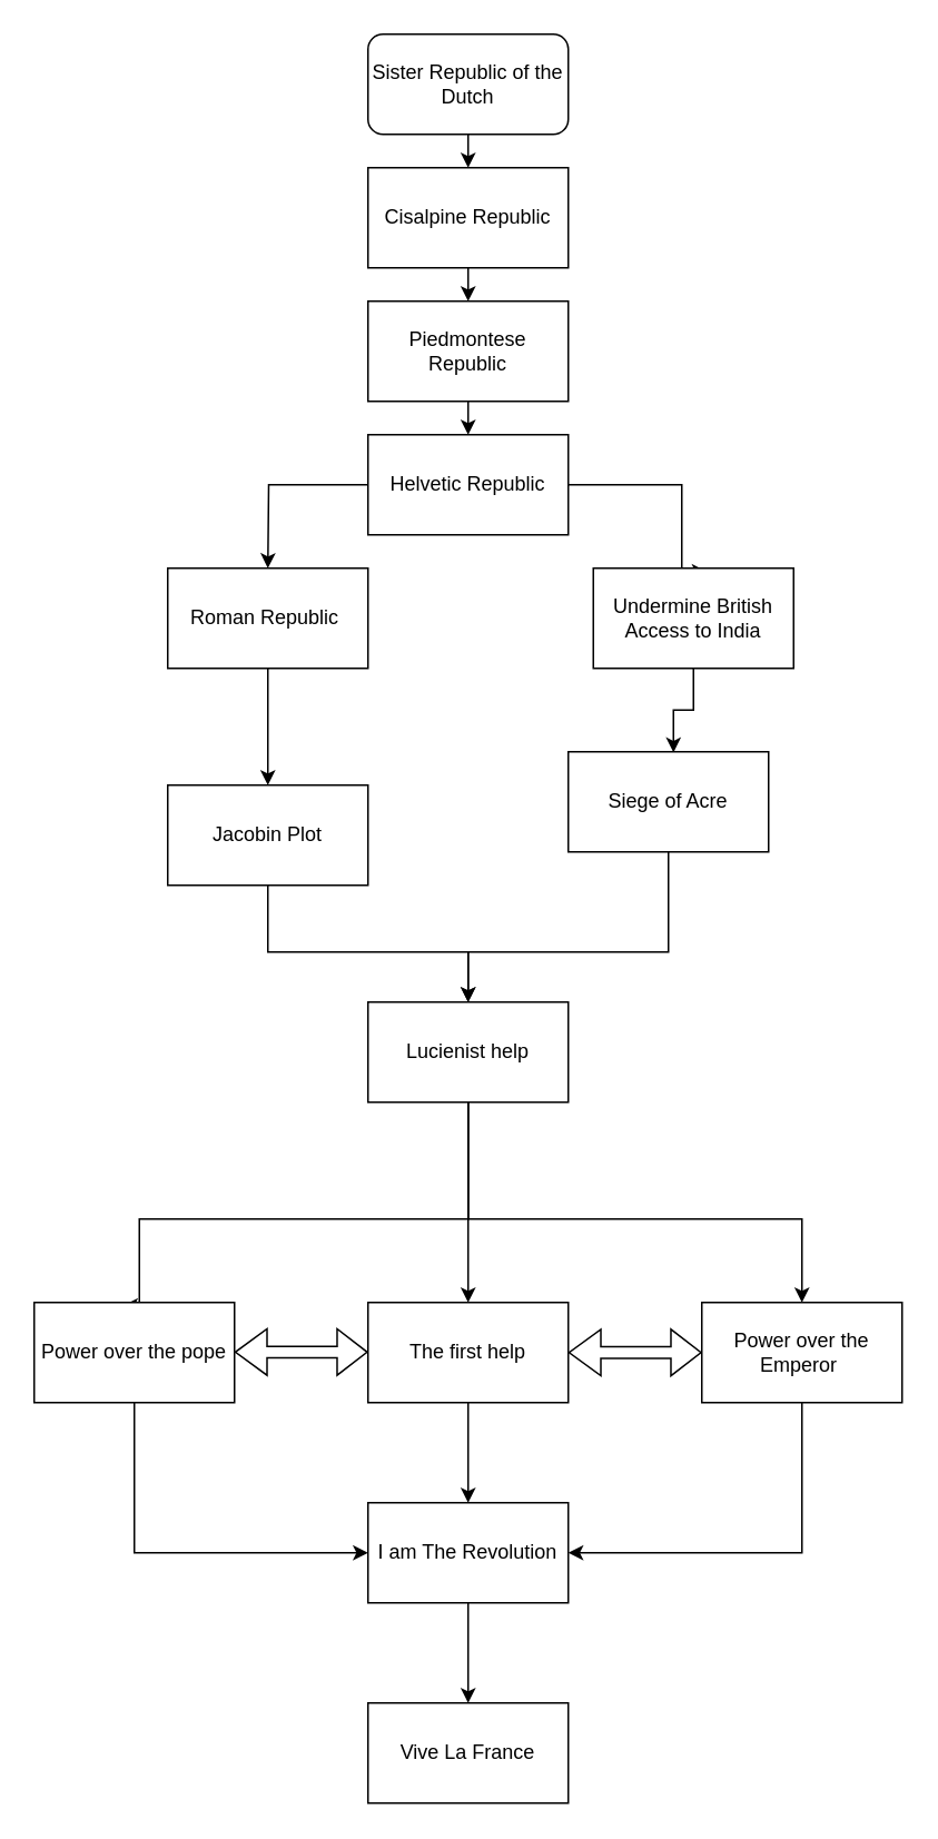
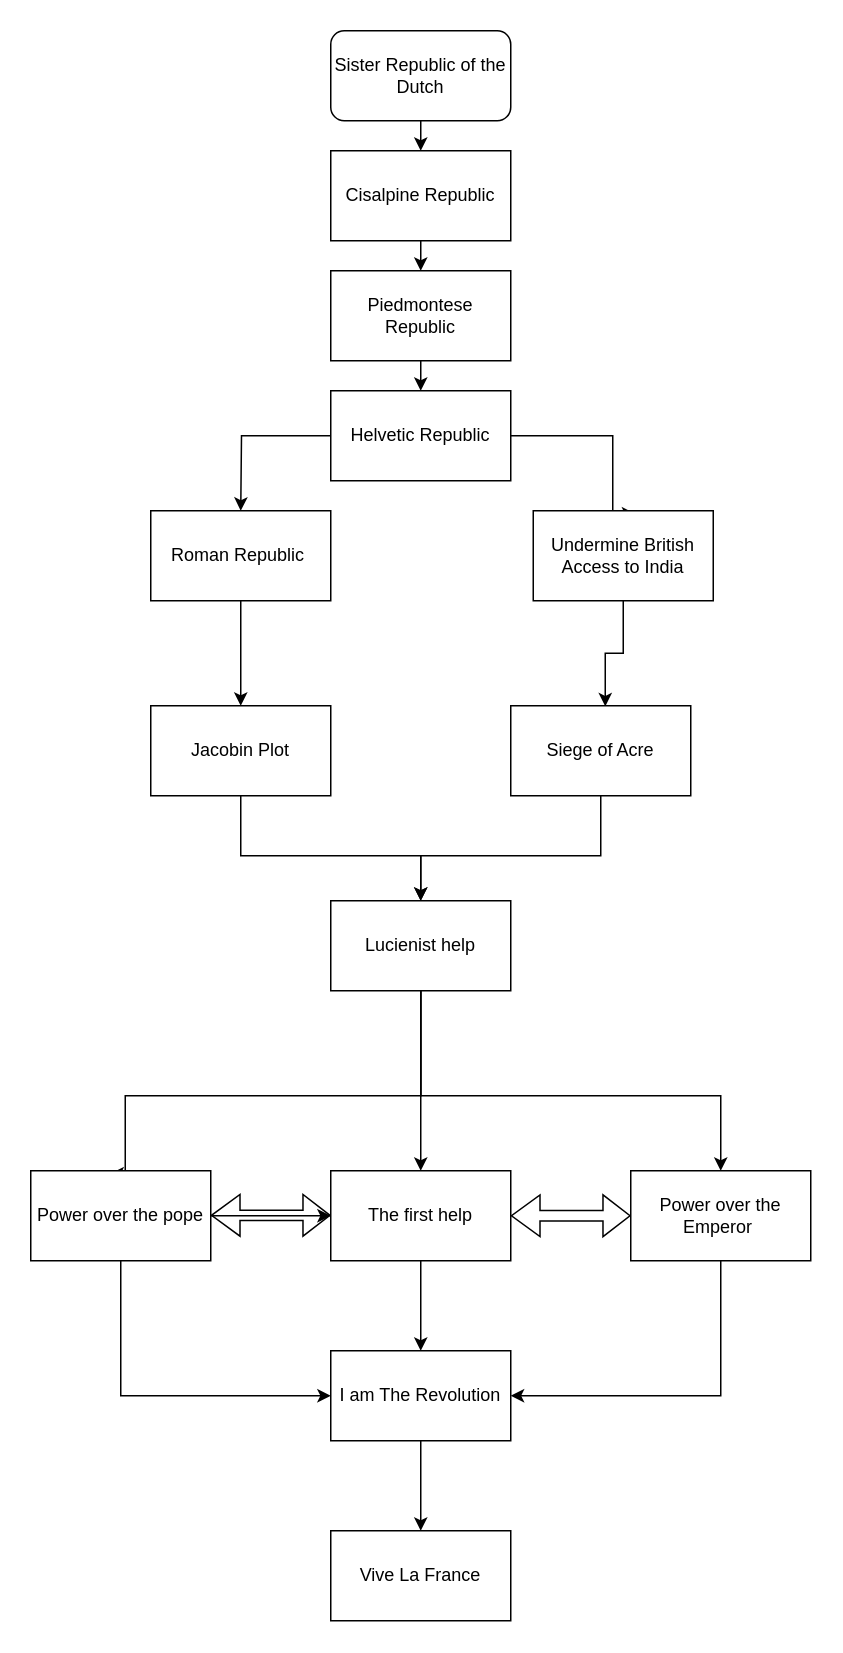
- <mxCell id="16" value="Siege of Acre" style="rounded=0;whiteSpace=wrap;html=1;" parent="1" vertex="1"><mxGeometry x="340" y="450" width="120" height="60" as="geometry" /></mxCell>
+ <mxCell id="16" value="Siege of Acre" style="rounded=0;whiteSpace=wrap;html=1;" parent="1" vertex="1"><mxGeometry x="340" y="470" width="120" height="60" as="geometry" /></mxCell>
+ <mxCell id="28" value="" style="edgeStyle=orthogonalEdgeStyle;rounded=0;orthogonalLoop=1;jettySize=auto;html=1;" parent="1" source="29" target="24" edge="1"><mxGeometry relative="1" as="geometry" /></mxCell>
